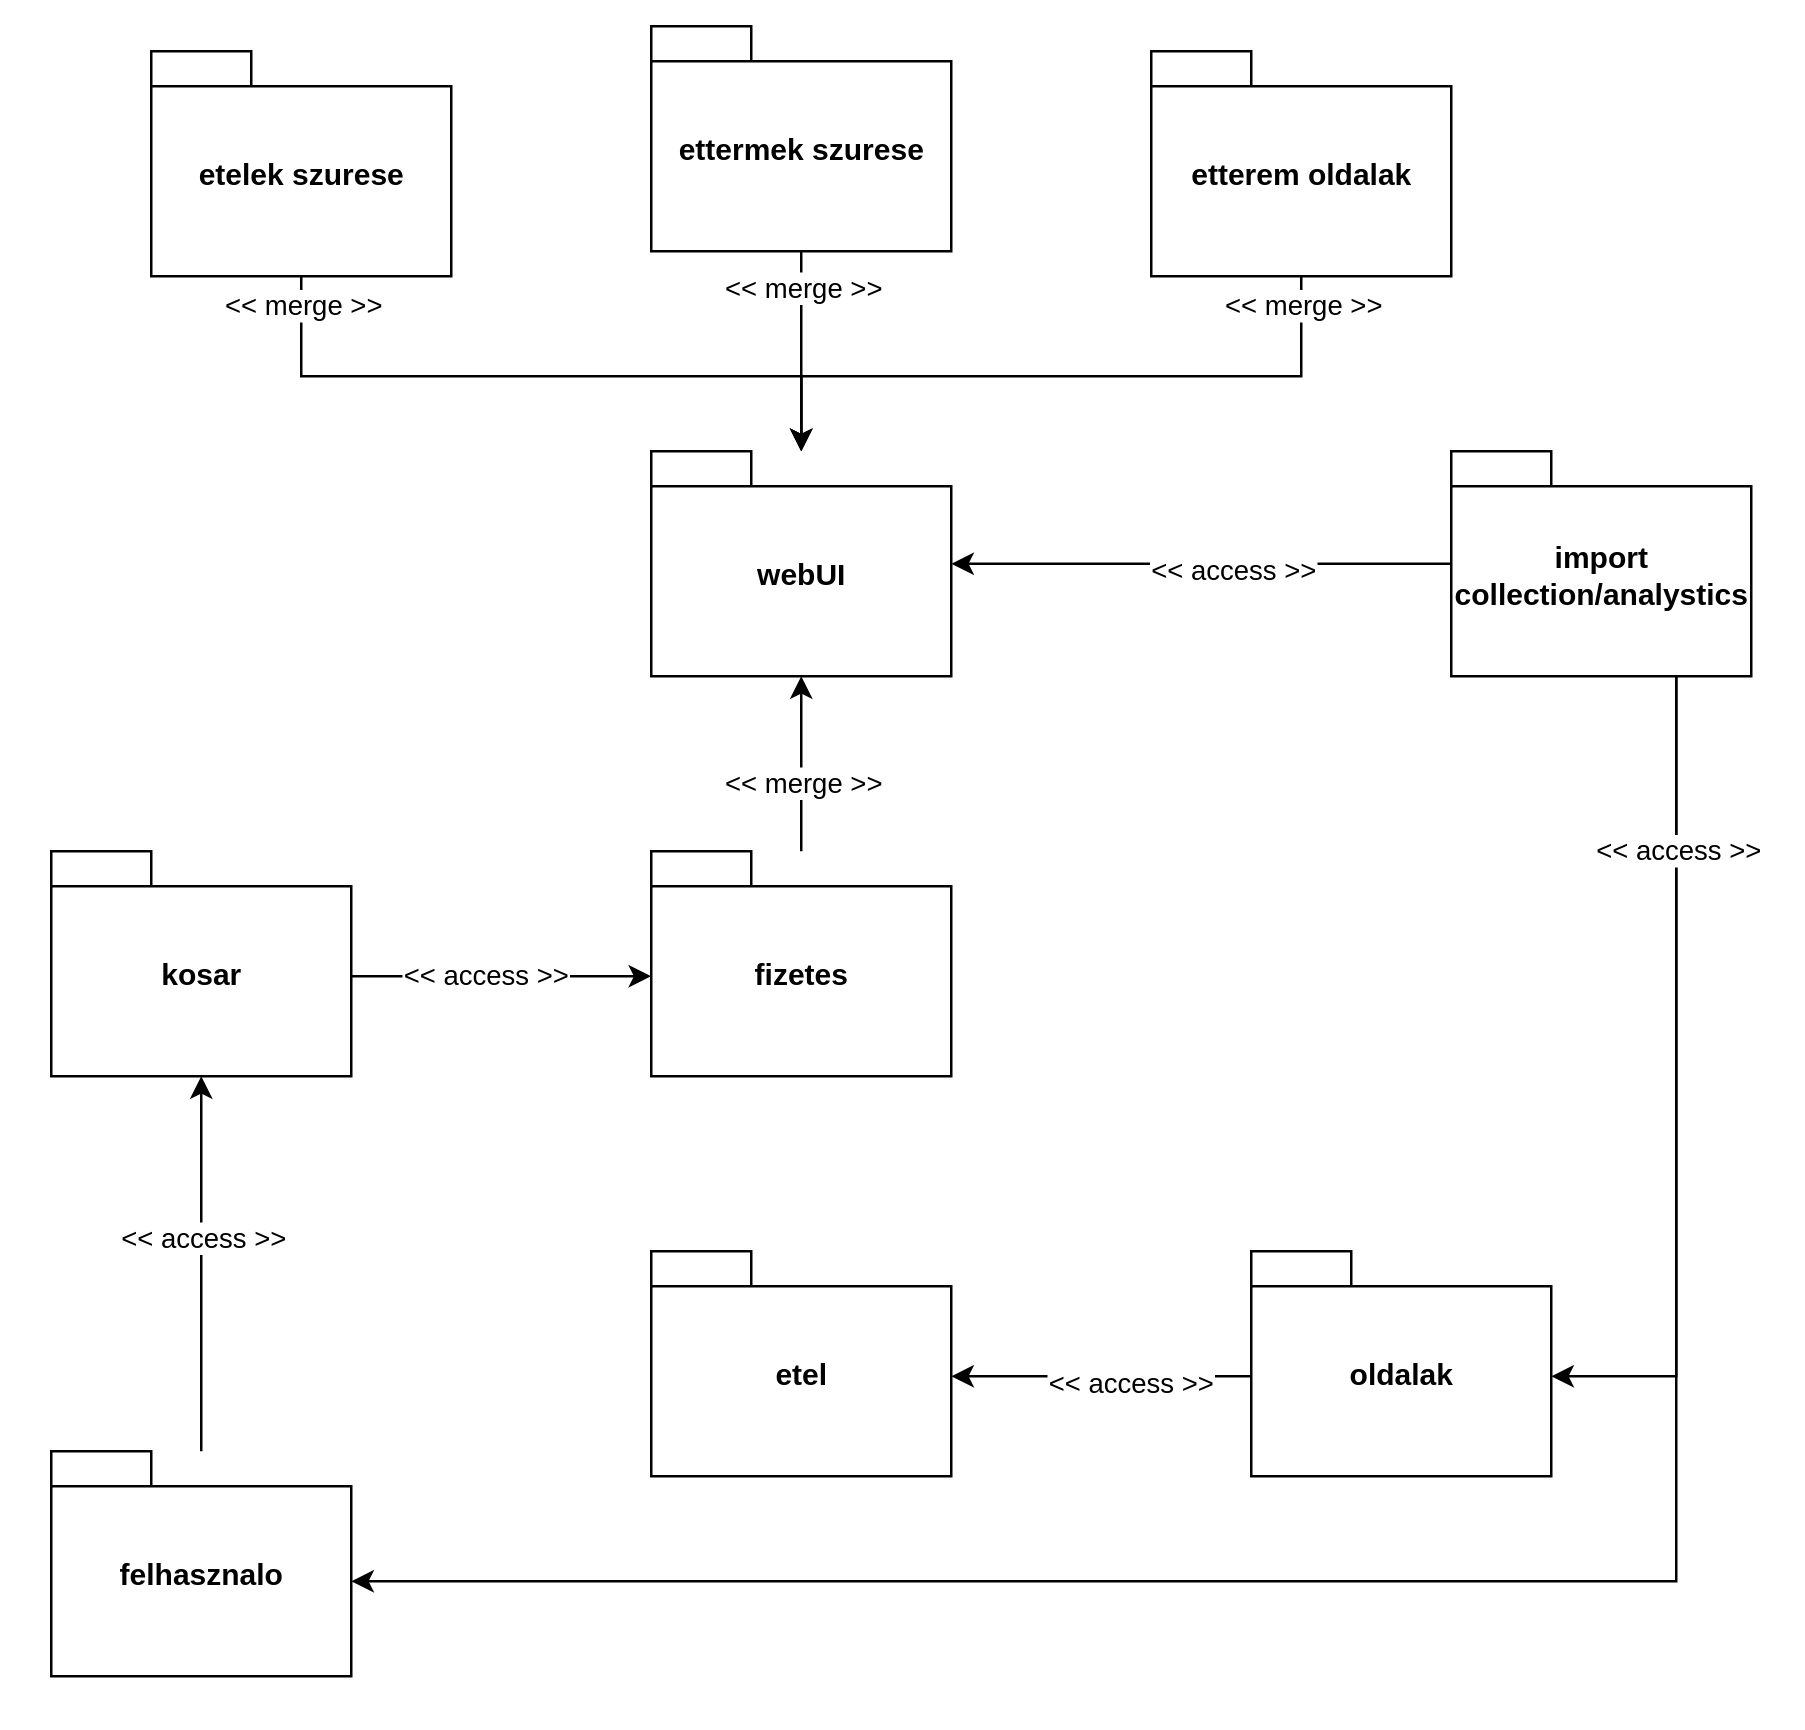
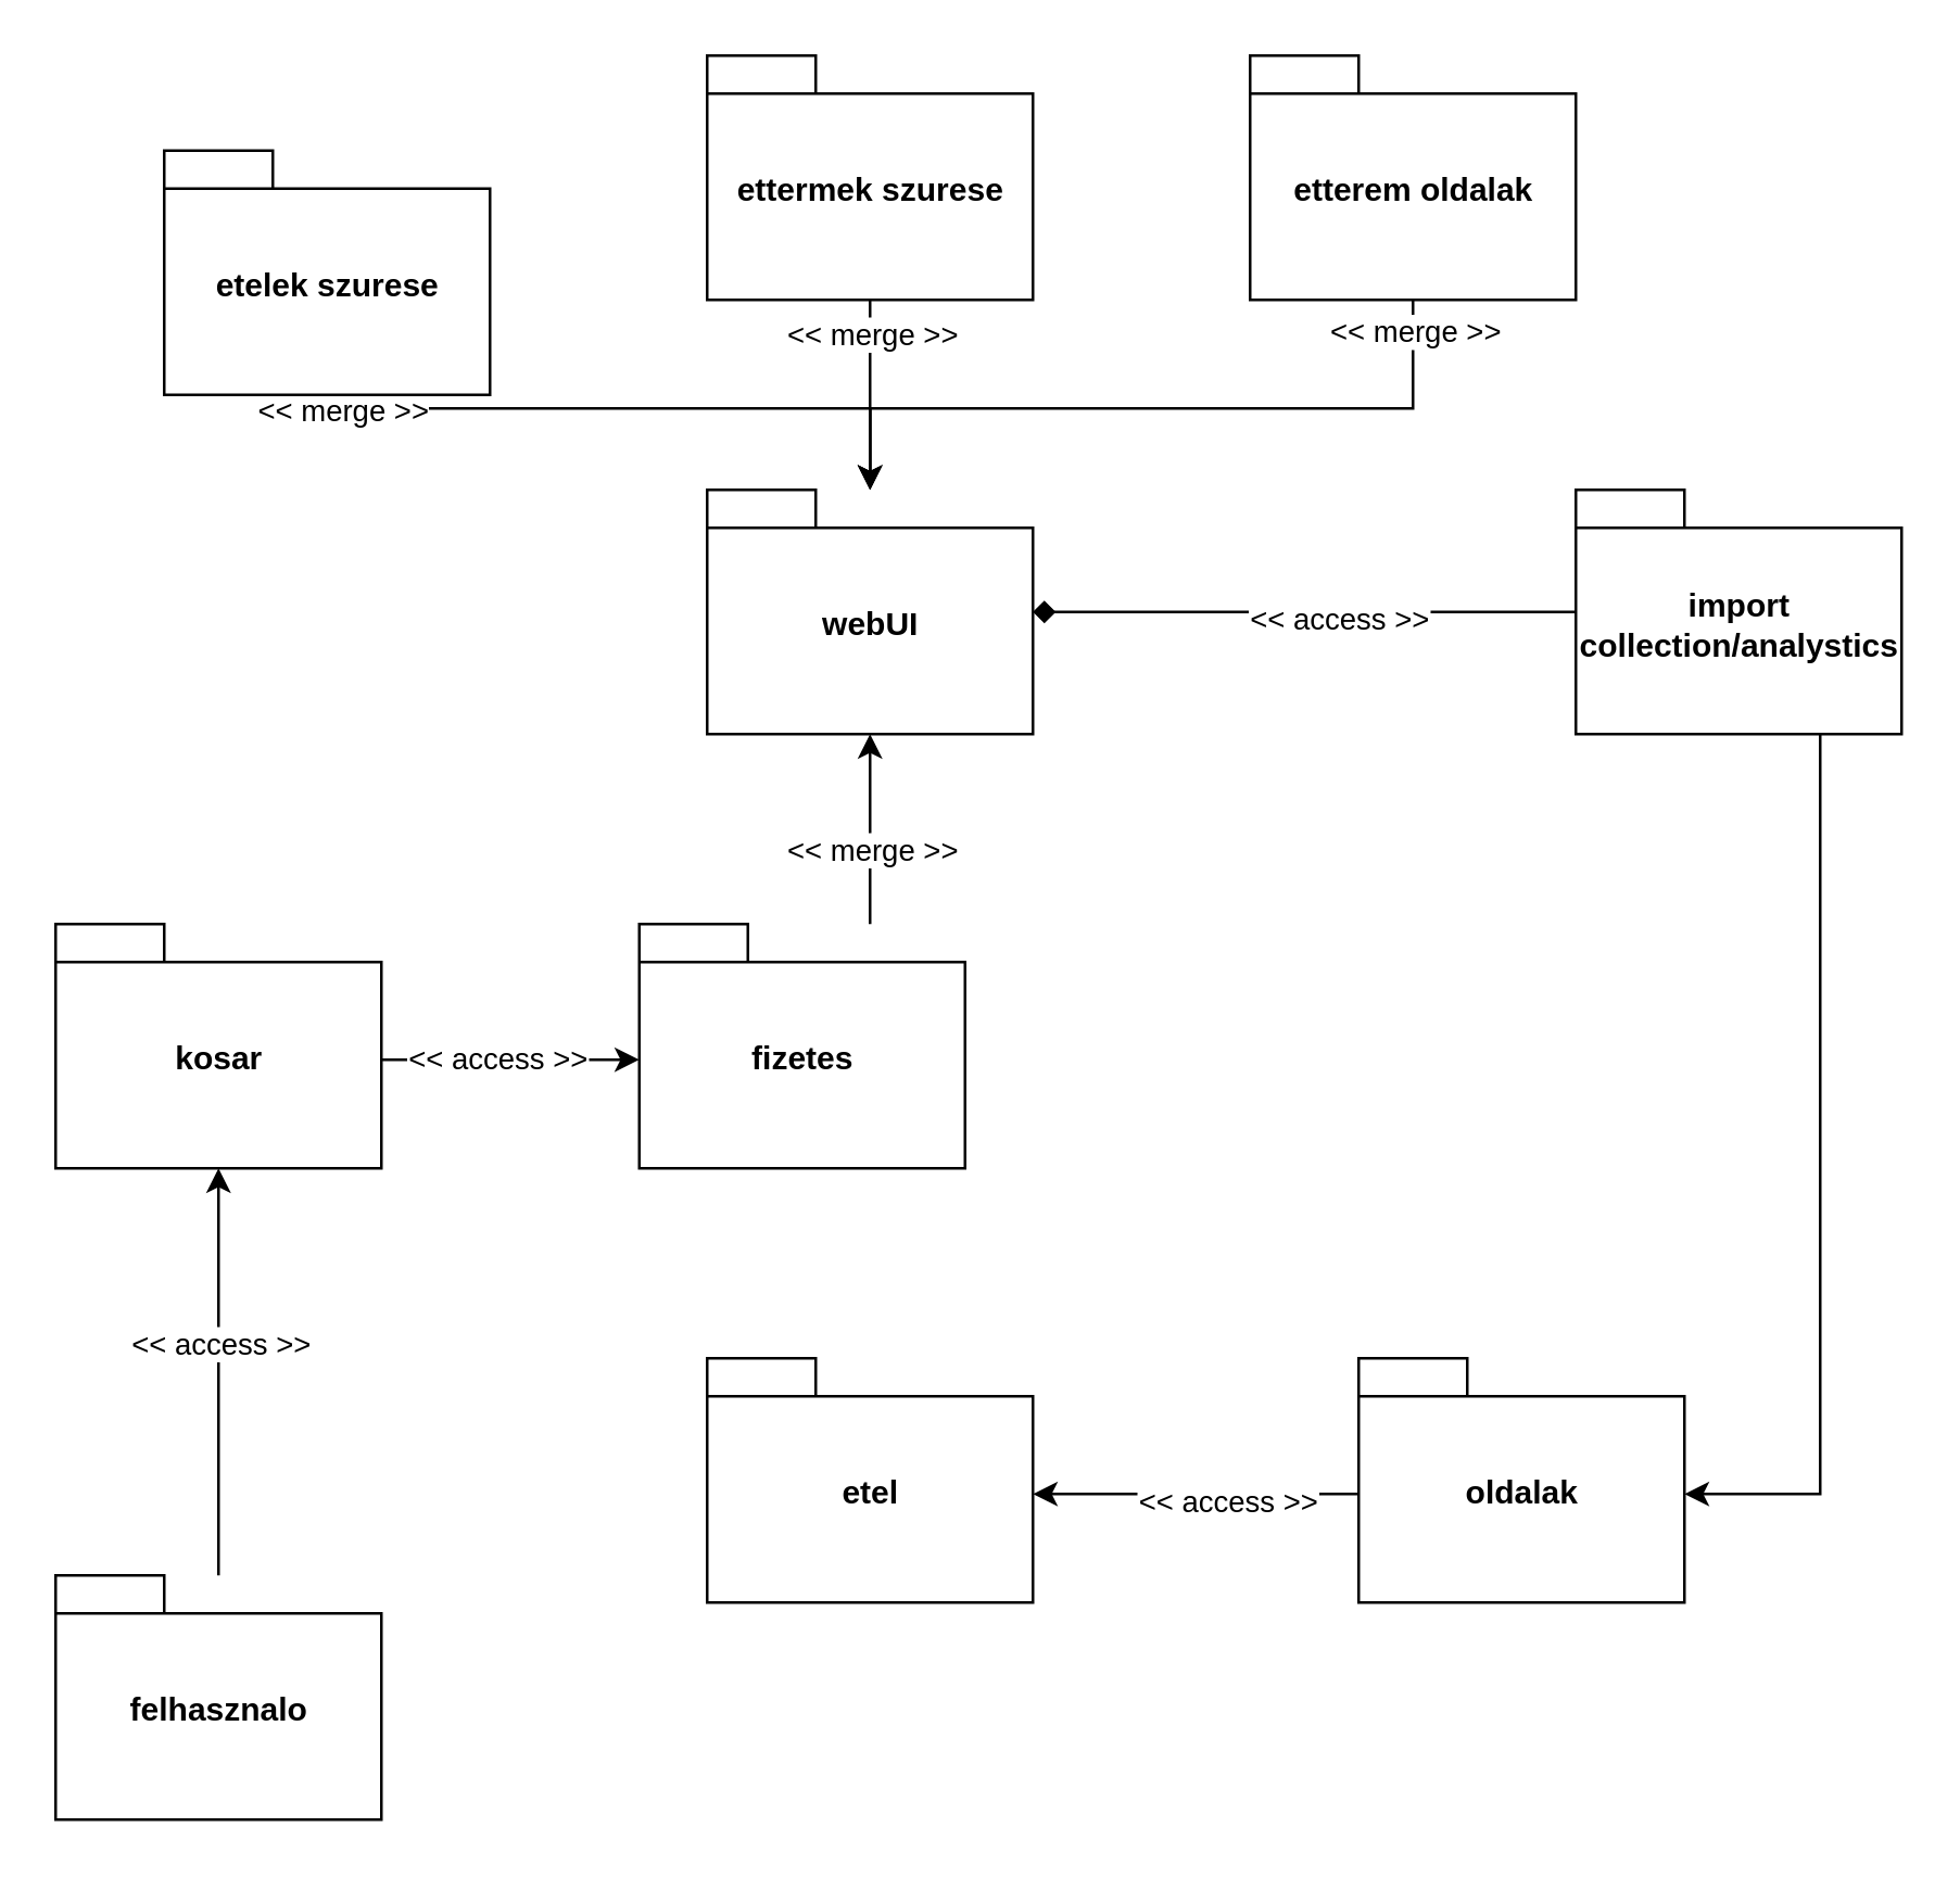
- <mxCell id="24" value="ettermek szurese" style="shape=folder;fontStyle=1;spacingTop=10;tabWidth=40;tabHeight=14;tabPosition=left;html=1;" vertex="1" parent="1"><mxGeometry x="260" y="10" width="120" height="90" as="geometry" /></mxCell>
+ <mxCell id="24" value="ettermek szurese" style="shape=folder;fontStyle=1;spacingTop=10;tabWidth=40;tabHeight=14;tabPosition=left;html=1;" vertex="1" parent="1"><mxGeometry x="260" y="20" width="120" height="90" as="geometry" /></mxCell>
- <mxCell id="30" value="etelek szurese" style="shape=folder;fontStyle=1;spacingTop=10;tabWidth=40;tabHeight=14;tabPosition=left;html=1;" vertex="1" parent="1"><mxGeometry x="60" y="20" width="120" height="90" as="geometry" /></mxCell>
+ <mxCell id="30" value="etelek szurese" style="shape=folder;fontStyle=1;spacingTop=10;tabWidth=40;tabHeight=14;tabPosition=left;html=1;" vertex="1" parent="1"><mxGeometry x="60" y="55" width="120" height="90" as="geometry" /></mxCell>
- <mxCell id="5" style="edgeStyle=orthogonalEdgeStyle;rounded=0;orthogonalLoop=1;jettySize=auto;html=1;" edge="1" parent="1" source="7" target="21"><mxGeometry relative="1" as="geometry" /></mxCell>
+ <mxCell id="5" style="edgeStyle=orthogonalEdgeStyle;rounded=0;orthogonalLoop=1;jettySize=auto;html=1;endArrow=diamond;" edge="1" parent="1" source="7" target="21"><mxGeometry relative="1" as="geometry" /></mxCell>
- <mxCell id="11" value="fizetes" style="shape=folder;fontStyle=1;spacingTop=10;tabWidth=40;tabHeight=14;tabPosition=left;html=1;" vertex="1" parent="1"><mxGeometry x="260" y="340" width="120" height="90" as="geometry" /></mxCell>
+ <mxCell id="11" value="fizetes" style="shape=folder;fontStyle=1;spacingTop=10;tabWidth=40;tabHeight=14;tabPosition=left;html=1;" vertex="1" parent="1"><mxGeometry x="235" y="340" width="120" height="90" as="geometry" /></mxCell>
- <mxCell id="3" style="edgeStyle=orthogonalEdgeStyle;rounded=0;orthogonalLoop=1;jettySize=auto;html=1;entryX=0;entryY=0;entryDx=120;entryDy=52;entryPerimeter=0;" edge="1" parent="1" source="7" target="14"><mxGeometry relative="1" as="geometry"><Array as="points"><mxPoint x="670" y="632" /></Array></mxGeometry></mxCell>
- <mxCell id="4" value="&amp;lt;&amp;lt; access &amp;gt;&amp;gt;" style="edgeLabel;html=1;align=center;verticalAlign=middle;resizable=0;points=[];" vertex="1" connectable="0" parent="3"><mxGeometry x="-0.845" relative="1" as="geometry"><mxPoint as="offset" /></mxGeometry></mxCell>
